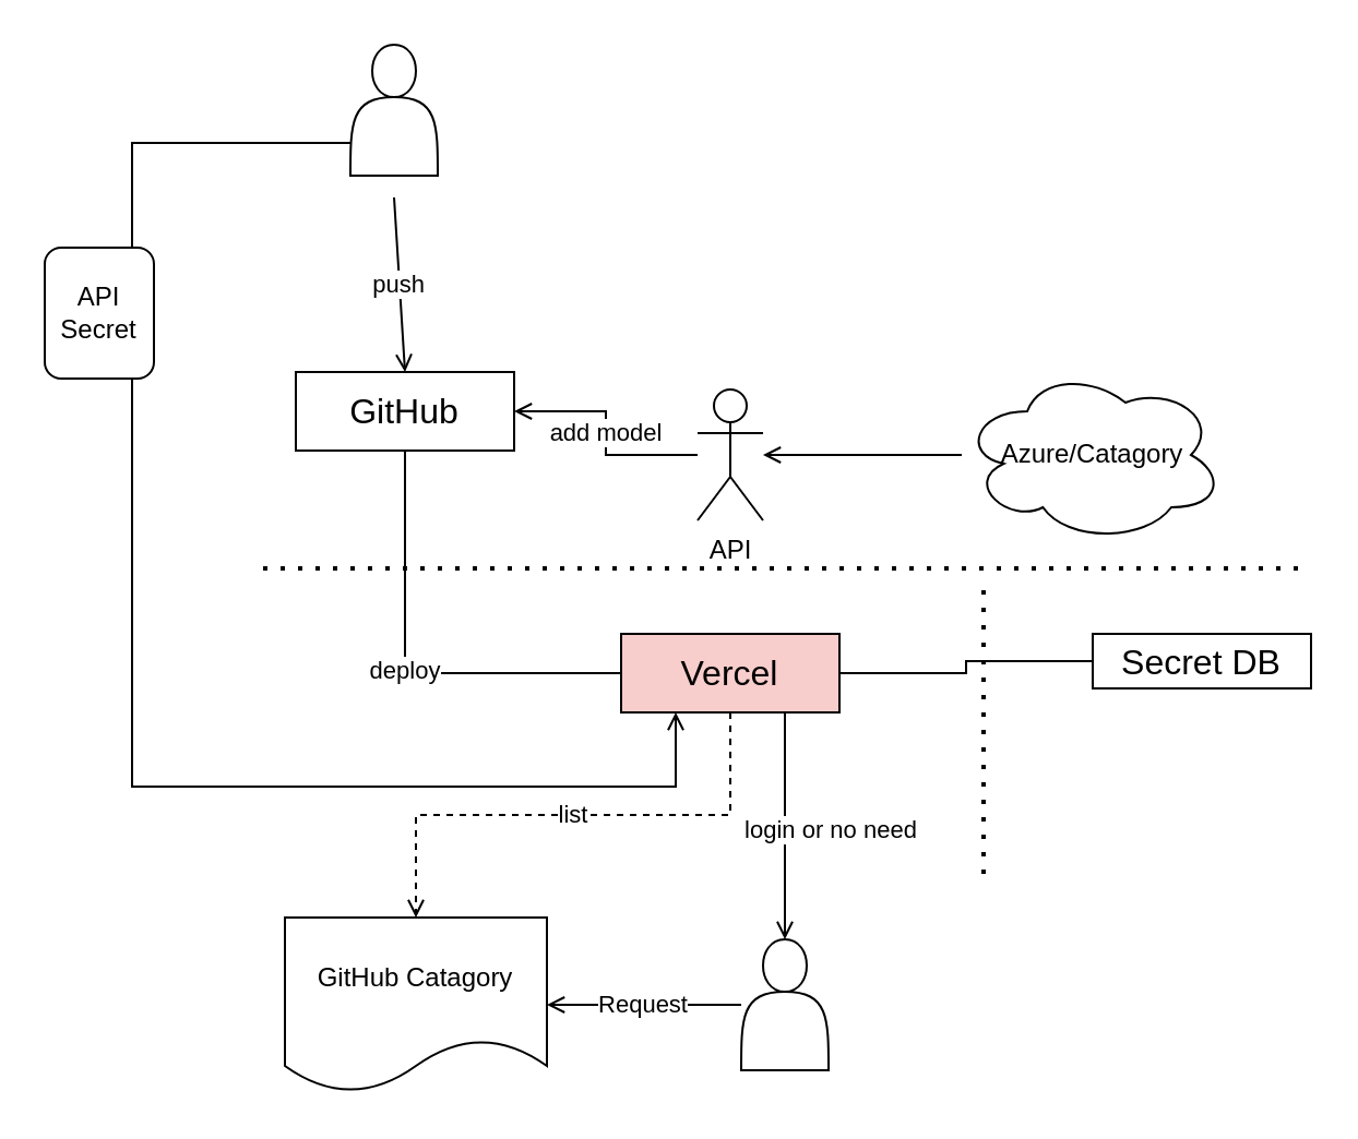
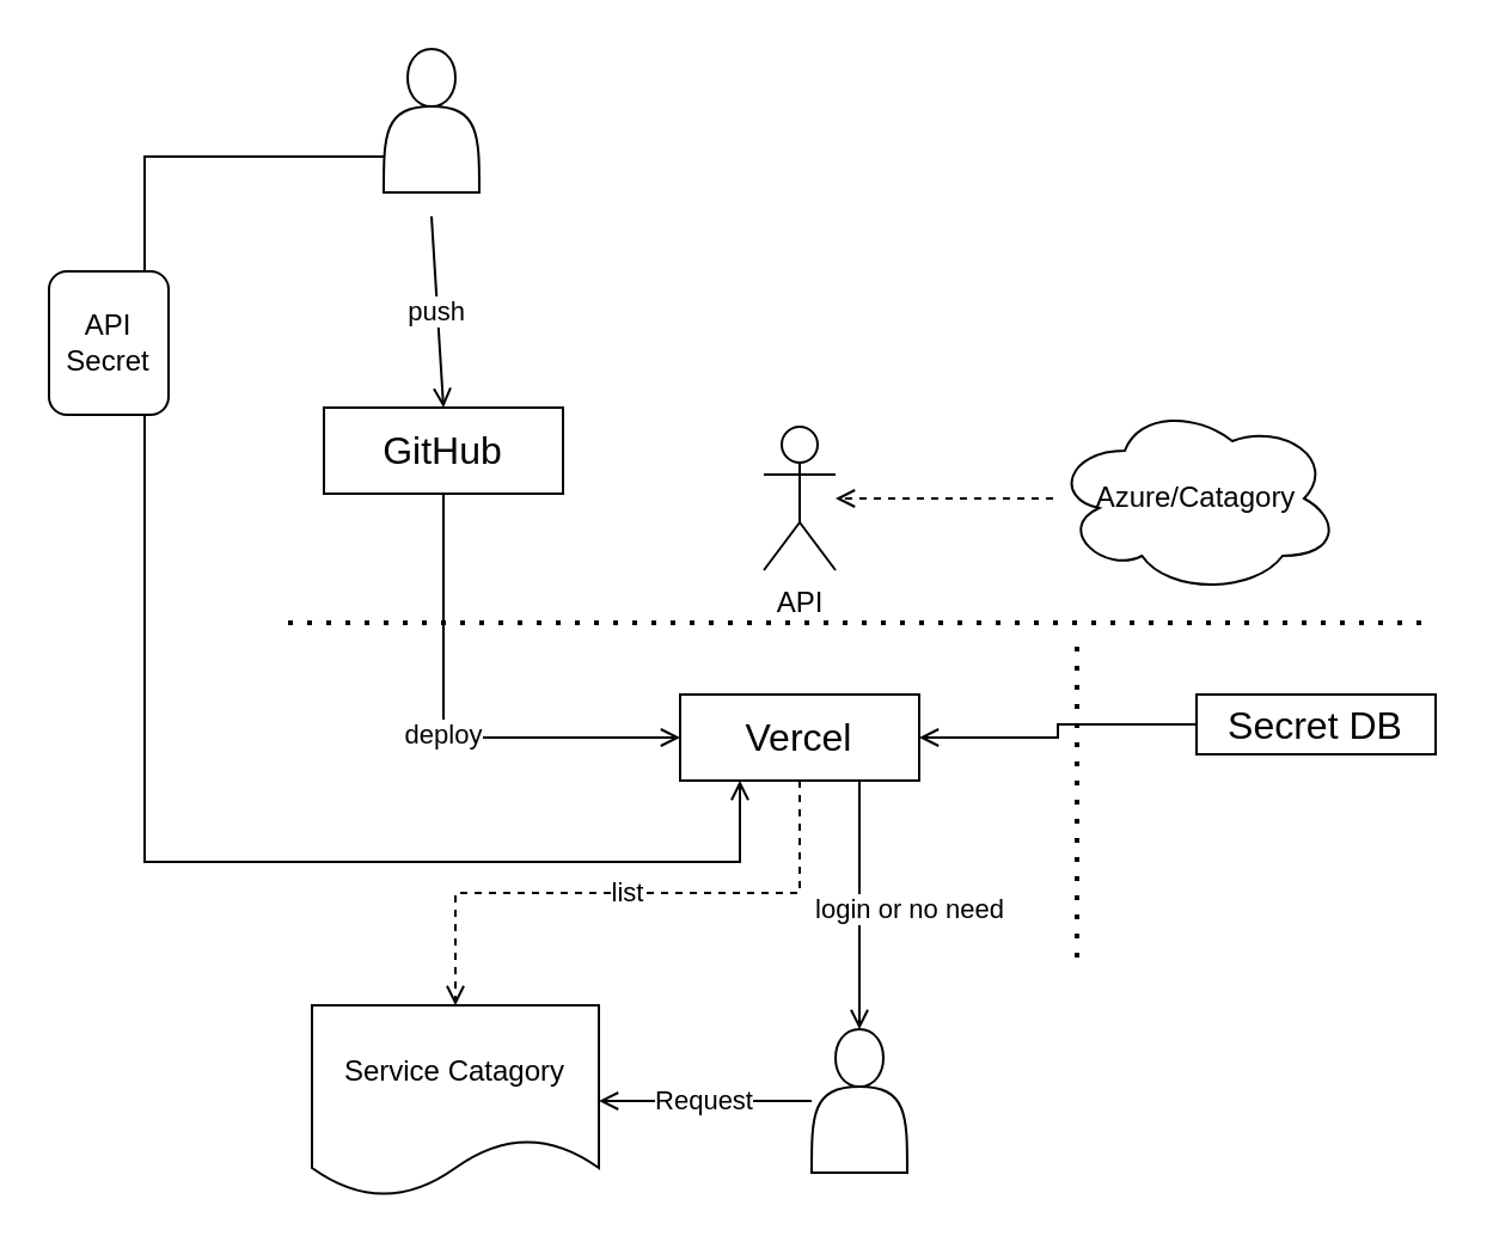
- <mxCell id="8" value="add model" style="edgeStyle=orthogonalEdgeStyle;rounded=0;orthogonalLoop=1;jettySize=auto;html=1;endArrow=open;endFill=0;" edge="1" parent="1" source="9" target="7"><mxGeometry relative="1" as="geometry" /></mxCell>
- <mxCell id="16" value="" style="edgeStyle=orthogonalEdgeStyle;rounded=0;orthogonalLoop=1;jettySize=auto;html=1;endArrow=open;endFill=0;" edge="1" parent="1" source="17" target="9"><mxGeometry relative="1" as="geometry" /></mxCell>
+ <mxCell id="16" value="" style="edgeStyle=orthogonalEdgeStyle;rounded=0;orthogonalLoop=1;jettySize=auto;html=1;endArrow=open;endFill=0;dashed=1;" edge="1" parent="1" source="17" target="9"><mxGeometry relative="1" as="geometry" /></mxCell>
- <mxCell id="6" value="deploy" style="edgeStyle=orthogonalEdgeStyle;rounded=0;orthogonalLoop=1;jettySize=auto;html=1;exitX=0.5;exitY=1;exitDx=0;exitDy=0;entryX=0;entryY=0.5;entryDx=0;entryDy=0;endArrow=none;endFill=0;" edge="1" parent="1" source="7" target="4"><mxGeometry relative="1" as="geometry" /></mxCell>
+ <mxCell id="6" value="deploy" style="edgeStyle=orthogonalEdgeStyle;rounded=0;orthogonalLoop=1;jettySize=auto;html=1;exitX=0.5;exitY=1;exitDx=0;exitDy=0;entryX=0;entryY=0.5;entryDx=0;entryDy=0;endArrow=open;endFill=0;" edge="1" parent="1" source="7" target="4"><mxGeometry relative="1" as="geometry" /></mxCell>
- <mxCell id="4" value="Vercel" style="rounded=0;whiteSpace=wrap;html=1;sketch=0;fontSize=16;fillColor=#f8cecc;" vertex="1" parent="1"><mxGeometry x="284" y="290" width="100" height="36" as="geometry" /></mxCell>
+ <mxCell id="4" value="Vercel" style="rounded=0;whiteSpace=wrap;html=1;sketch=0;fontSize=16;" vertex="1" parent="1"><mxGeometry x="284" y="290" width="100" height="36" as="geometry" /></mxCell>
- <mxCell id="11" value="" style="edgeStyle=orthogonalEdgeStyle;rounded=0;orthogonalLoop=1;jettySize=auto;html=1;endArrow=none;endFill=0;" edge="1" parent="1" source="12" target="4"><mxGeometry relative="1" as="geometry" /></mxCell>
+ <mxCell id="11" value="" style="edgeStyle=orthogonalEdgeStyle;rounded=0;orthogonalLoop=1;jettySize=auto;html=1;endArrow=open;endFill=0;" edge="1" parent="1" source="12" target="4"><mxGeometry relative="1" as="geometry" /></mxCell>
- <mxCell id="19" value="GitHub Catagory" style="shape=document;whiteSpace=wrap;html=1;boundedLbl=1;" vertex="1" parent="1"><mxGeometry x="130" y="420" width="120" height="80" as="geometry" /></mxCell>
+ <mxCell id="19" value="Service Catagory" style="shape=document;whiteSpace=wrap;html=1;boundedLbl=1;" vertex="1" parent="1"><mxGeometry x="130" y="420" width="120" height="80" as="geometry" /></mxCell>
